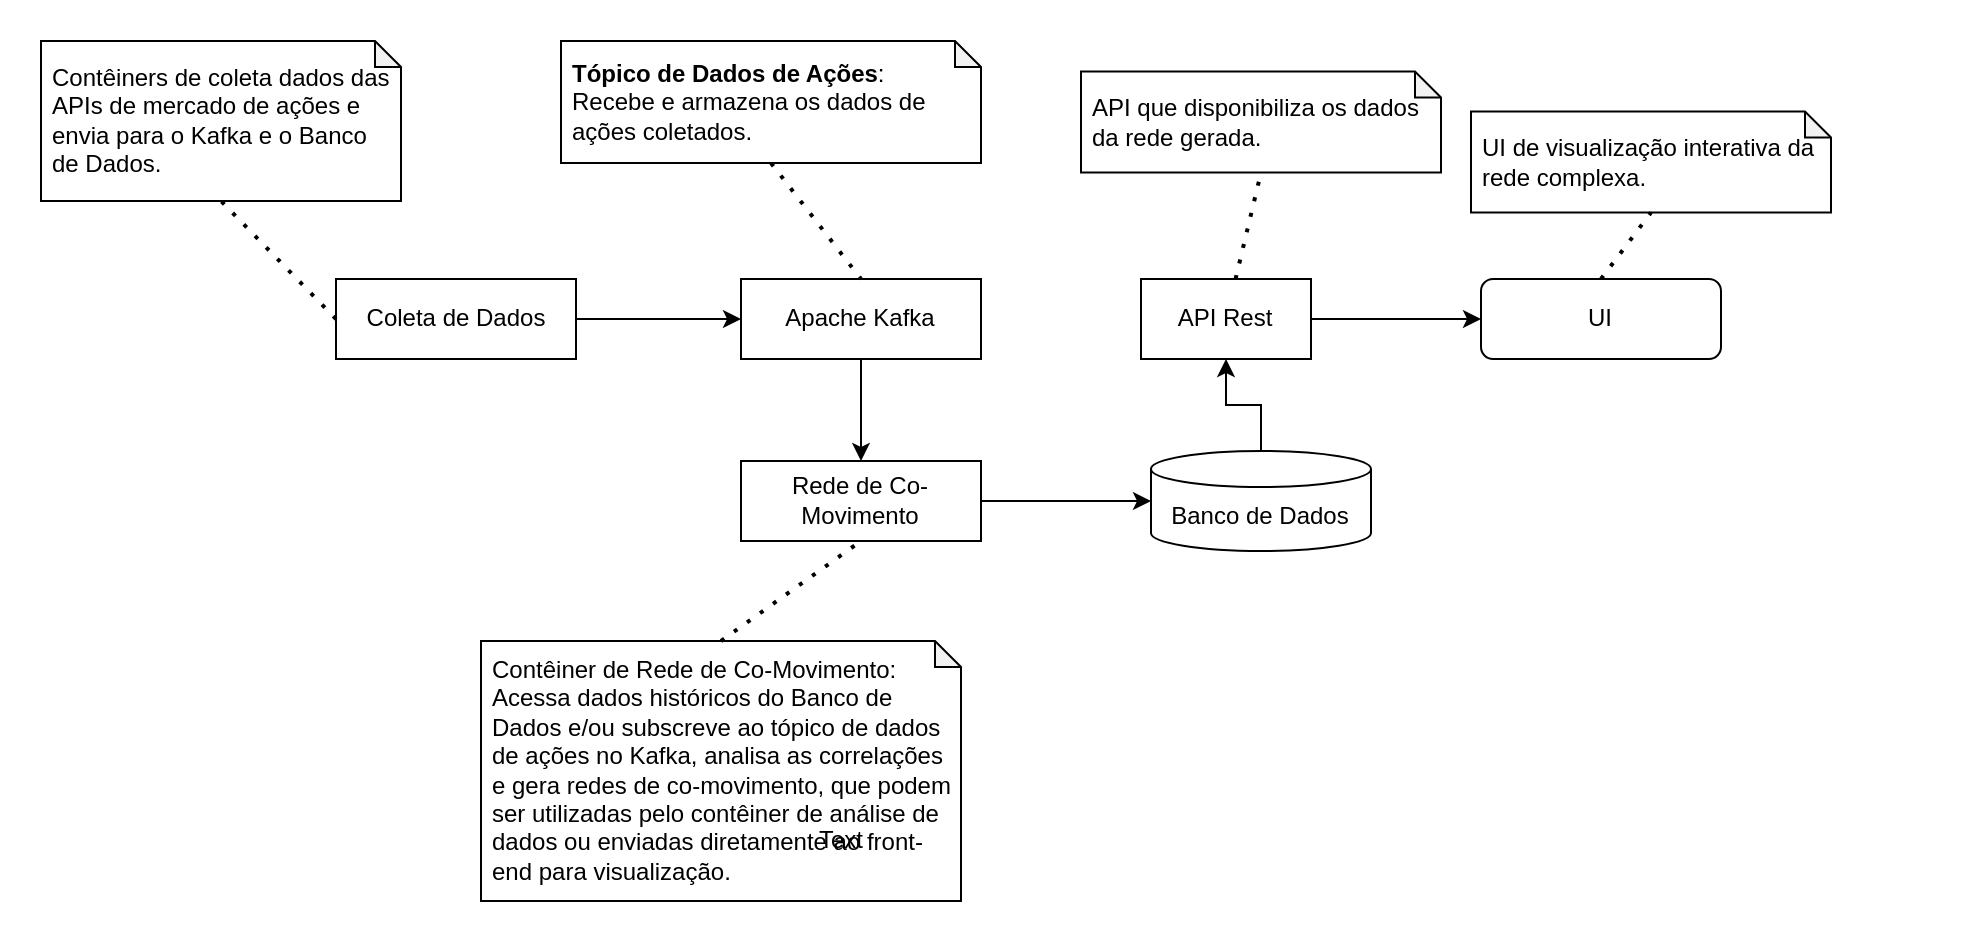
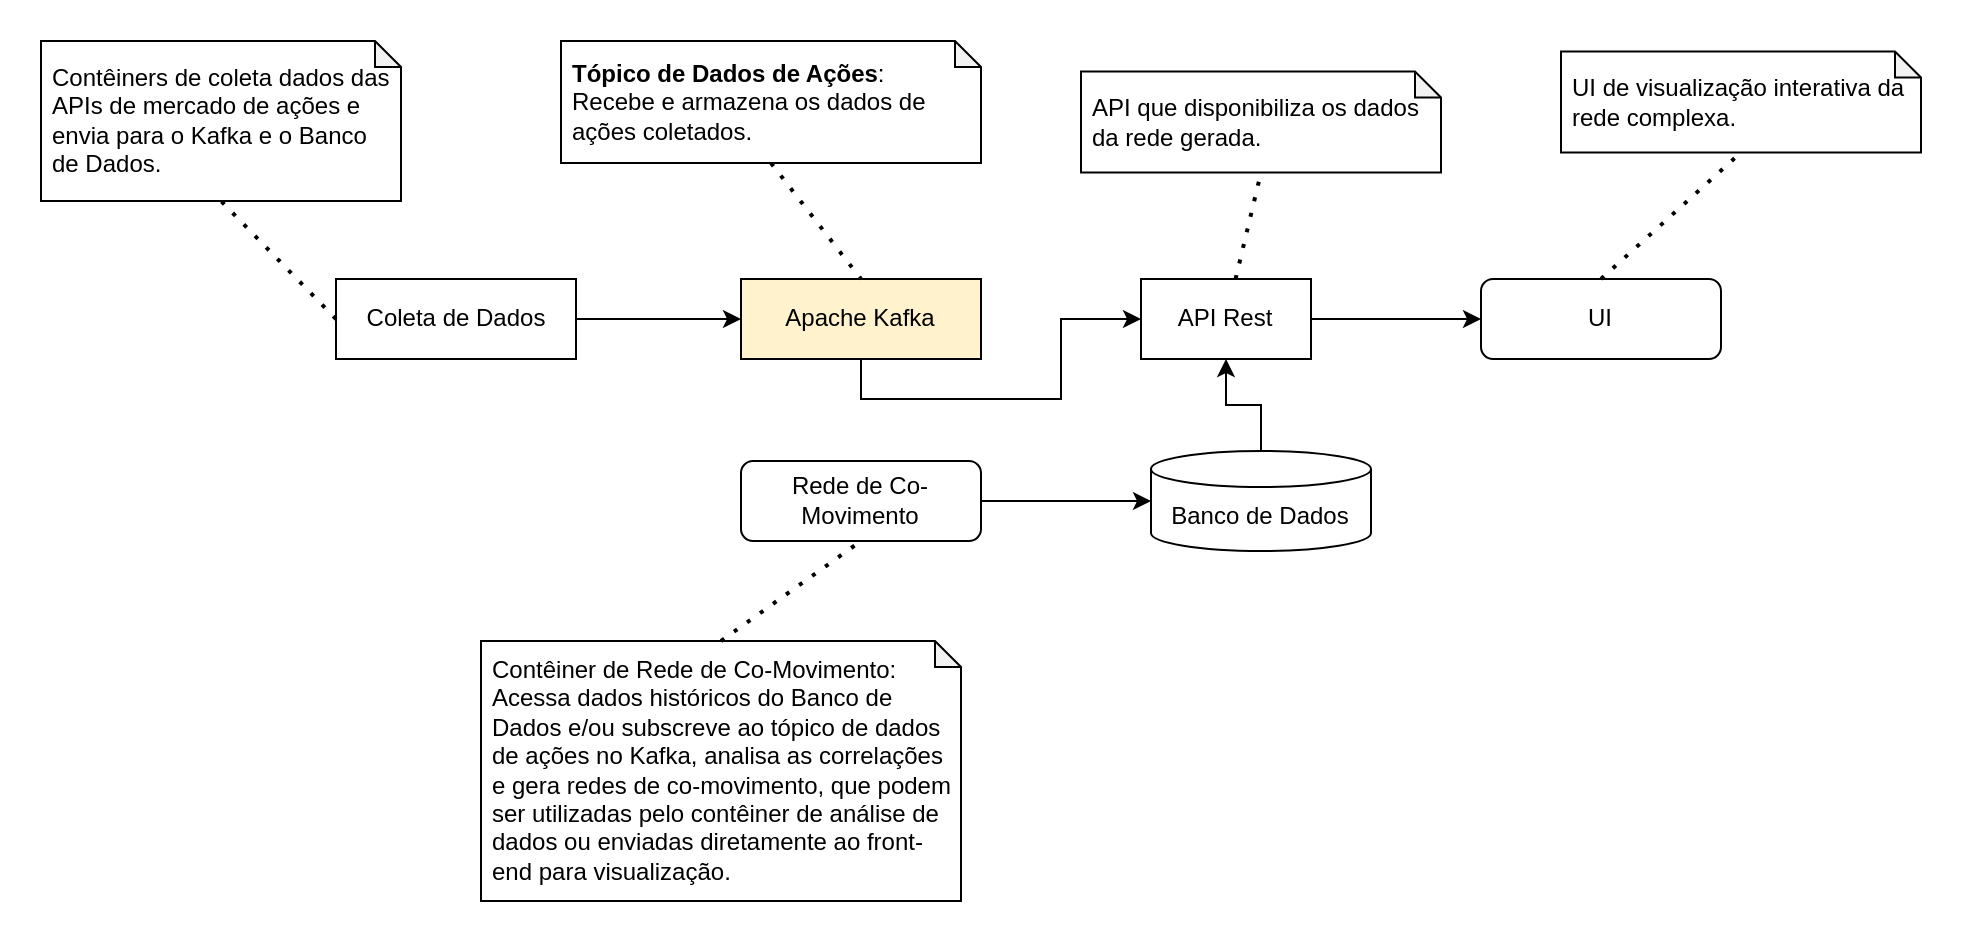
- <mxCell id="21" value="&lt;div&gt;UI de visualização interativa da rede complexa.&lt;/div&gt;" style="shape=note;whiteSpace=wrap;html=1;backgroundOutline=1;darkOpacity=0.05;size=13;perimeterSpacing=0;spacingLeft=4;spacingRight=4;align=left;" vertex="1" parent="1"><mxGeometry x="735" y="55.25" width="180" height="50.5" as="geometry" /></mxCell>
+ <mxCell id="21" value="&lt;div&gt;UI de visualização interativa da rede complexa.&lt;/div&gt;" style="shape=note;whiteSpace=wrap;html=1;backgroundOutline=1;darkOpacity=0.05;size=13;perimeterSpacing=0;spacingLeft=4;spacingRight=4;align=left;" vertex="1" parent="1"><mxGeometry x="780" y="25.25" width="180" height="50.5" as="geometry" /></mxCell>
- <mxCell id="3" value="Apache Kafka" style="rounded=0;whiteSpace=wrap;html=1;" parent="1" vertex="1"><mxGeometry x="370" y="139" width="120" height="40" as="geometry" /></mxCell>
+ <mxCell id="3" value="Apache Kafka" style="rounded=0;whiteSpace=wrap;html=1;fillColor=#fff2cc;" parent="1" vertex="1"><mxGeometry x="370" y="139" width="120" height="40" as="geometry" /></mxCell>
- <mxCell id="2" style="edgeStyle=orthogonalEdgeStyle;rounded=0;orthogonalLoop=1;jettySize=auto;html=1;exitX=0.5;exitY=1;exitDx=0;exitDy=0;" parent="1" source="3" target="9" edge="1"><mxGeometry relative="1" as="geometry" /></mxCell>
+ <mxCell id="2" style="edgeStyle=orthogonalEdgeStyle;rounded=0;orthogonalLoop=1;jettySize=auto;html=1;exitX=0.5;exitY=1;exitDx=0;exitDy=0;" parent="1" source="3" target="11" edge="1"><mxGeometry relative="1" as="geometry" /></mxCell>
- <mxCell id="9" value="Rede de Co-Movimento" style="rounded=0;whiteSpace=wrap;html=1;" parent="1" vertex="1"><mxGeometry x="370" y="230" width="120" height="40" as="geometry" /></mxCell>
+ <mxCell id="9" value="Rede de Co-Movimento" style="whiteSpace=wrap;html=1;rounded=1;" parent="1" vertex="1"><mxGeometry x="370" y="230" width="120" height="40" as="geometry" /></mxCell>
- <mxCell id="19" value="Text" style="text;html=1;align=center;verticalAlign=middle;resizable=0;points=[];autosize=1;" vertex="1" parent="1"><mxGeometry x="400" y="410" width="40" height="20" as="geometry" /></mxCell>
